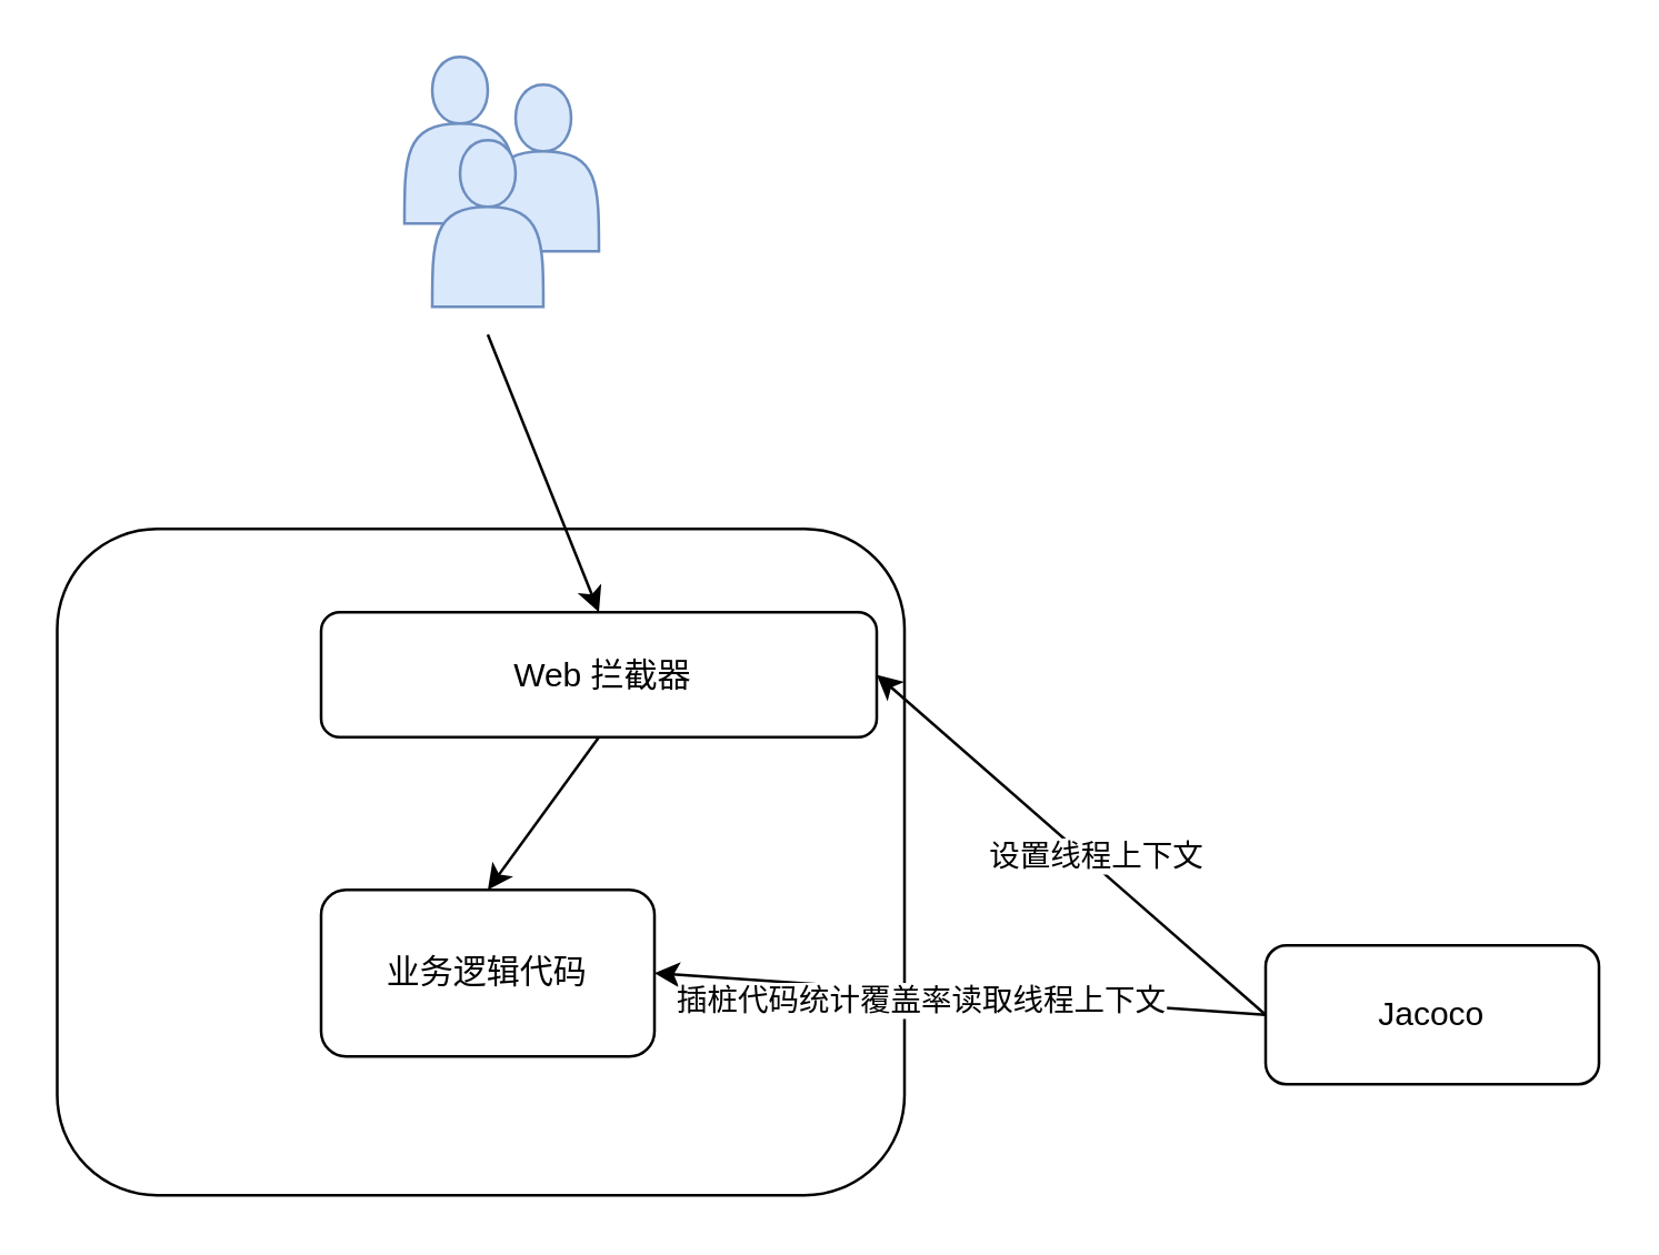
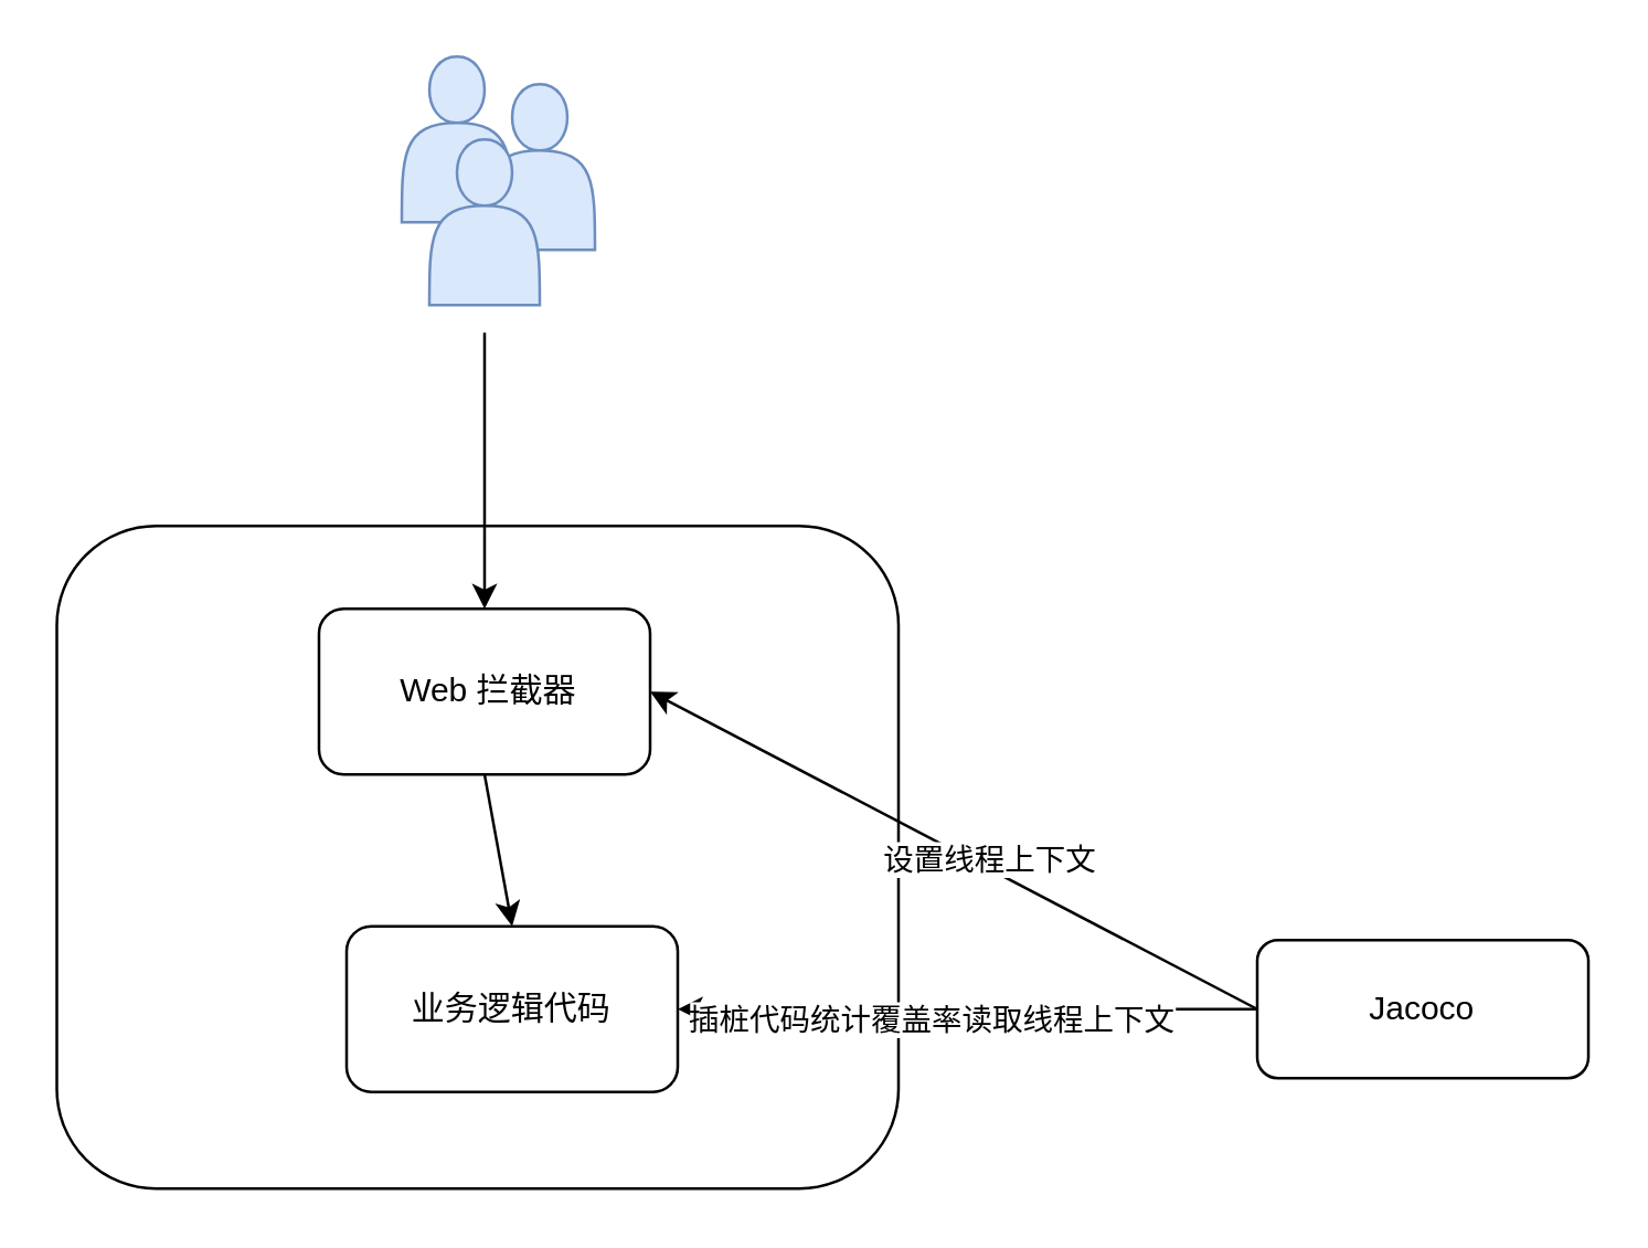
- <mxCell id="6" value="&amp;nbsp;Web 拦截器" style="rounded=1;whiteSpace=wrap;html=1;" vertex="1" parent="1"><mxGeometry x="115" y="220" width="200" height="45" as="geometry" /></mxCell>
+ <mxCell id="6" value="&amp;nbsp;Web 拦截器" style="rounded=1;whiteSpace=wrap;html=1;" vertex="1" parent="1"><mxGeometry x="115" y="220" width="120" height="60" as="geometry" /></mxCell>
- <mxCell id="8" value="业务逻辑代码" style="rounded=1;whiteSpace=wrap;html=1;" vertex="1" parent="1"><mxGeometry x="115" y="320" width="120" height="60" as="geometry" /></mxCell>
+ <mxCell id="8" value="业务逻辑代码" style="rounded=1;whiteSpace=wrap;html=1;" vertex="1" parent="1"><mxGeometry x="125" y="335" width="120" height="60" as="geometry" /></mxCell>
